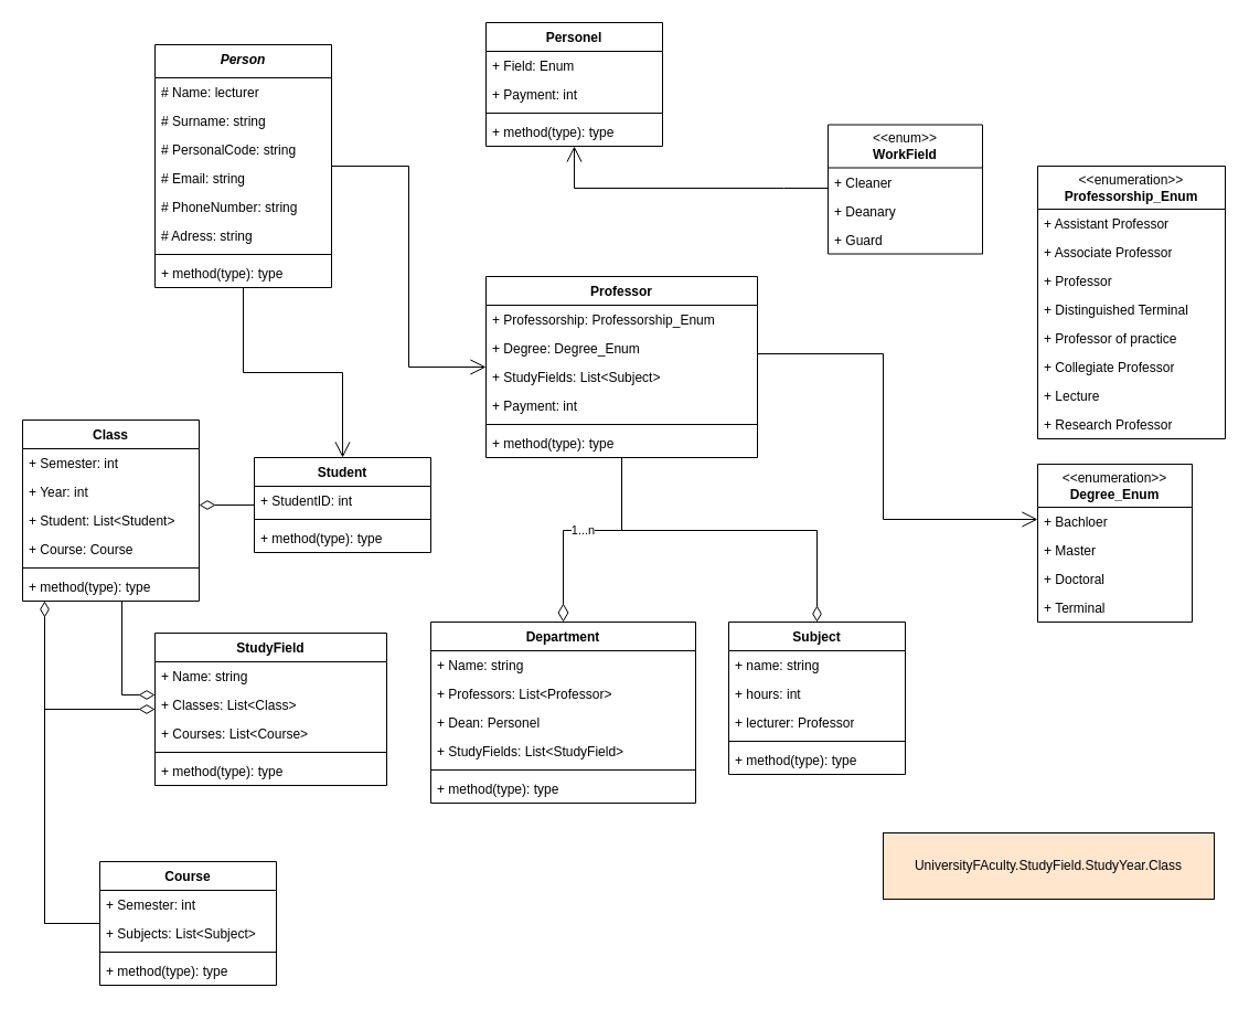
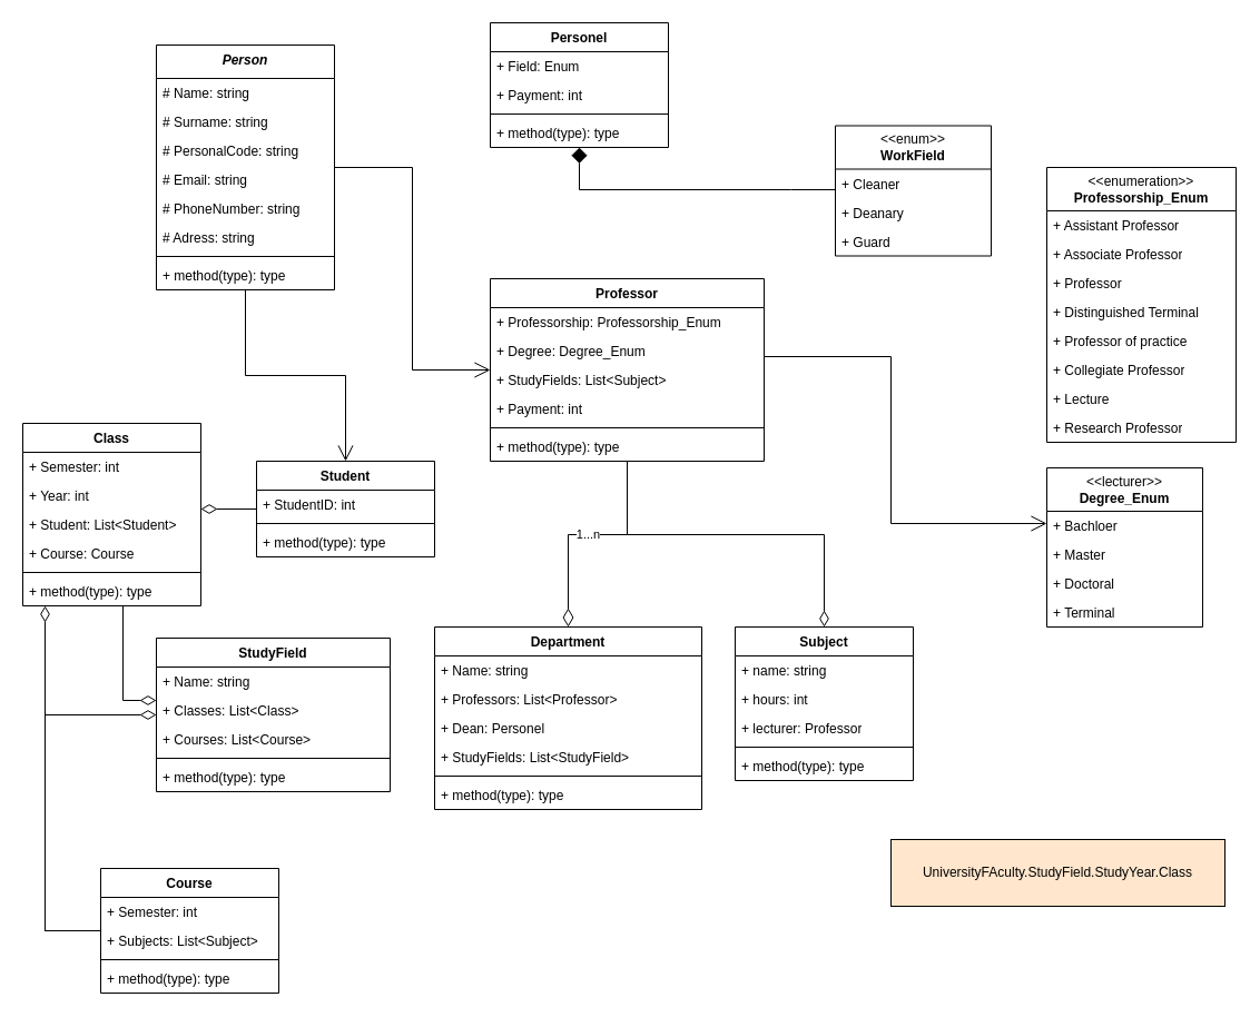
- <mxCell id="39" value="# Name: lecturer" style="text;strokeColor=none;fillColor=none;align=left;verticalAlign=top;spacingLeft=4;spacingRight=4;overflow=hidden;rotatable=0;points=[[0,0.5],[1,0.5]];portConstraint=eastwest;whiteSpace=wrap;html=1;" parent="38" vertex="1"><mxGeometry y="30" width="160" height="26" as="geometry" /></mxCell>
+ <mxCell id="39" value="# Name: string" style="text;strokeColor=none;fillColor=none;align=left;verticalAlign=top;spacingLeft=4;spacingRight=4;overflow=hidden;rotatable=0;points=[[0,0.5],[1,0.5]];portConstraint=eastwest;whiteSpace=wrap;html=1;" parent="38" vertex="1"><mxGeometry y="30" width="160" height="26" as="geometry" /></mxCell>
- <mxCell id="66" value="" style="endArrow=open;endFill=1;endSize=12;html=1;rounded=0;edgeStyle=orthogonalEdgeStyle;" parent="1" source="62" target="20" edge="1"><mxGeometry width="160" relative="1" as="geometry"><mxPoint x="574" y="161" as="sourcePoint" /><mxPoint x="430" y="240" as="targetPoint" /><Array as="points"><mxPoint x="710" y="170" /><mxPoint x="710" y="170" /></Array></mxGeometry></mxCell>
+ <mxCell id="66" value="" style="endArrow=diamond;endFill=1;endSize=12;html=1;rounded=0;edgeStyle=orthogonalEdgeStyle;" parent="1" source="62" target="20" edge="1"><mxGeometry width="160" relative="1" as="geometry"><mxPoint x="574" y="161" as="sourcePoint" /><mxPoint x="430" y="240" as="targetPoint" /><Array as="points"><mxPoint x="710" y="170" /><mxPoint x="710" y="170" /></Array></mxGeometry></mxCell>
- <mxCell id="75" value="&amp;lt;&amp;lt;enumeration&amp;gt;&amp;gt;&lt;br&gt;&lt;b&gt;Degree_Enum&lt;/b&gt;" style="swimlane;fontStyle=0;childLayout=stackLayout;horizontal=1;startSize=39;fillColor=none;horizontalStack=0;resizeParent=1;resizeParentMax=0;resizeLast=0;collapsible=1;marginBottom=0;whiteSpace=wrap;html=1;" vertex="1" parent="1"><mxGeometry x="940" y="420" width="140" height="143" as="geometry" /></mxCell>
+ <mxCell id="75" value="&amp;lt;&amp;lt;lecturer&amp;gt;&amp;gt;&lt;br&gt;&lt;b&gt;Degree_Enum&lt;/b&gt;" style="swimlane;fontStyle=0;childLayout=stackLayout;horizontal=1;startSize=39;fillColor=none;horizontalStack=0;resizeParent=1;resizeParentMax=0;resizeLast=0;collapsible=1;marginBottom=0;whiteSpace=wrap;html=1;" vertex="1" parent="1"><mxGeometry x="940" y="420" width="140" height="143" as="geometry" /></mxCell>
